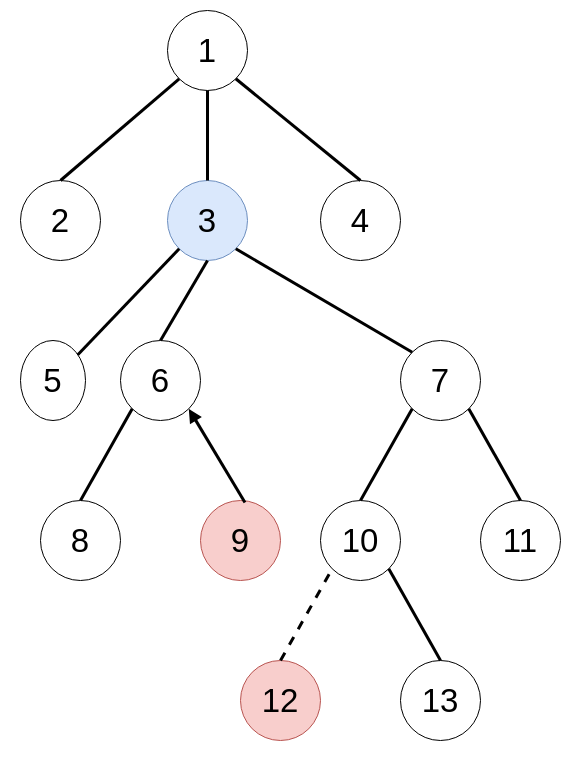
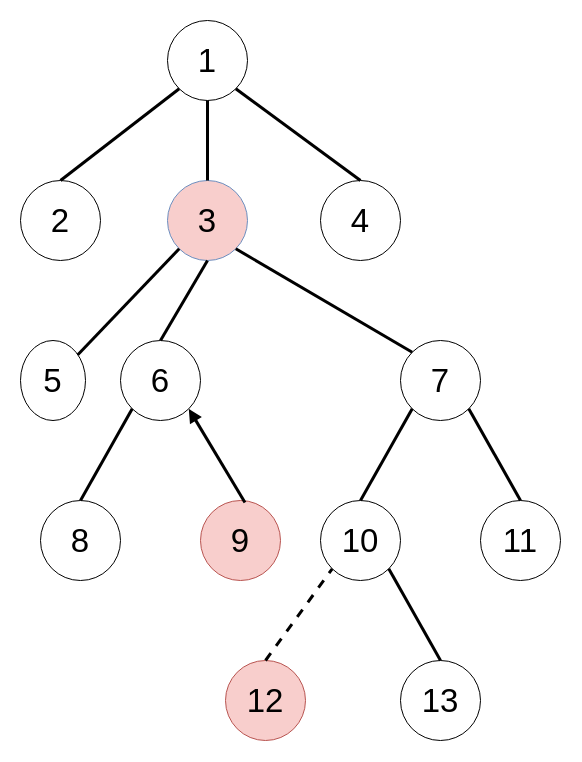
- <mxCell id="2" value="&lt;font style=&quot;font-size: 33px&quot;&gt;1&lt;/font&gt;" style="ellipse;whiteSpace=wrap;html=1;aspect=fixed;" vertex="1" parent="1"><mxGeometry x="167" y="10" width="80" height="80" as="geometry" /></mxCell>
+ <mxCell id="2" value="&lt;font style=&quot;font-size: 33px&quot;&gt;1&lt;/font&gt;" style="ellipse;whiteSpace=wrap;html=1;aspect=fixed;" vertex="1" parent="1"><mxGeometry x="167" y="20" width="80" height="80" as="geometry" /></mxCell>
- <mxCell id="3" value="&lt;font style=&quot;font-size: 33px&quot;&gt;3&lt;/font&gt;" style="ellipse;whiteSpace=wrap;html=1;aspect=fixed;fillColor=#dae8fc;strokeColor=#6c8ebf;" vertex="1" parent="1"><mxGeometry x="167" y="180" width="80" height="80" as="geometry" /></mxCell>
+ <mxCell id="3" value="&lt;font style=&quot;font-size: 33px&quot;&gt;3&lt;/font&gt;" style="ellipse;whiteSpace=wrap;html=1;aspect=fixed;fillColor=#f8cecc;strokeColor=#6c8ebf;" vertex="1" parent="1"><mxGeometry x="167" y="180" width="80" height="80" as="geometry" /></mxCell>
- <mxCell id="13" value="&lt;font style=&quot;font-size: 33px&quot;&gt;12&lt;/font&gt;" style="ellipse;whiteSpace=wrap;html=1;aspect=fixed;fillColor=#f8cecc;strokeColor=#b85450;" vertex="1" parent="1"><mxGeometry x="240" y="660" width="80" height="80" as="geometry" /></mxCell>
+ <mxCell id="13" value="&lt;font style=&quot;font-size: 33px&quot;&gt;12&lt;/font&gt;" style="ellipse;whiteSpace=wrap;html=1;aspect=fixed;fillColor=#f8cecc;strokeColor=#b85450;" vertex="1" parent="1"><mxGeometry x="225" y="660" width="80" height="80" as="geometry" /></mxCell>
